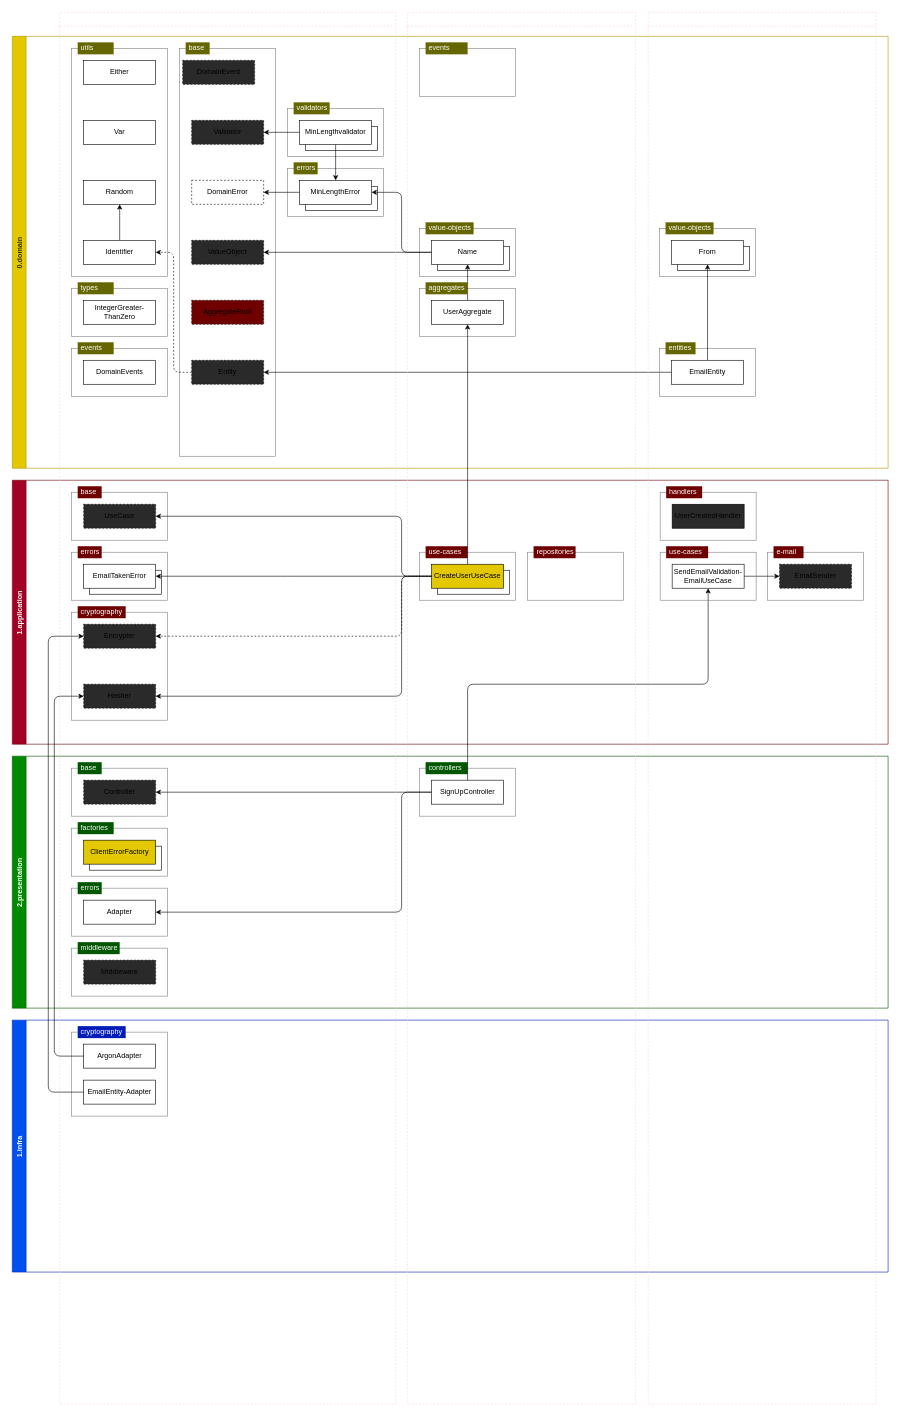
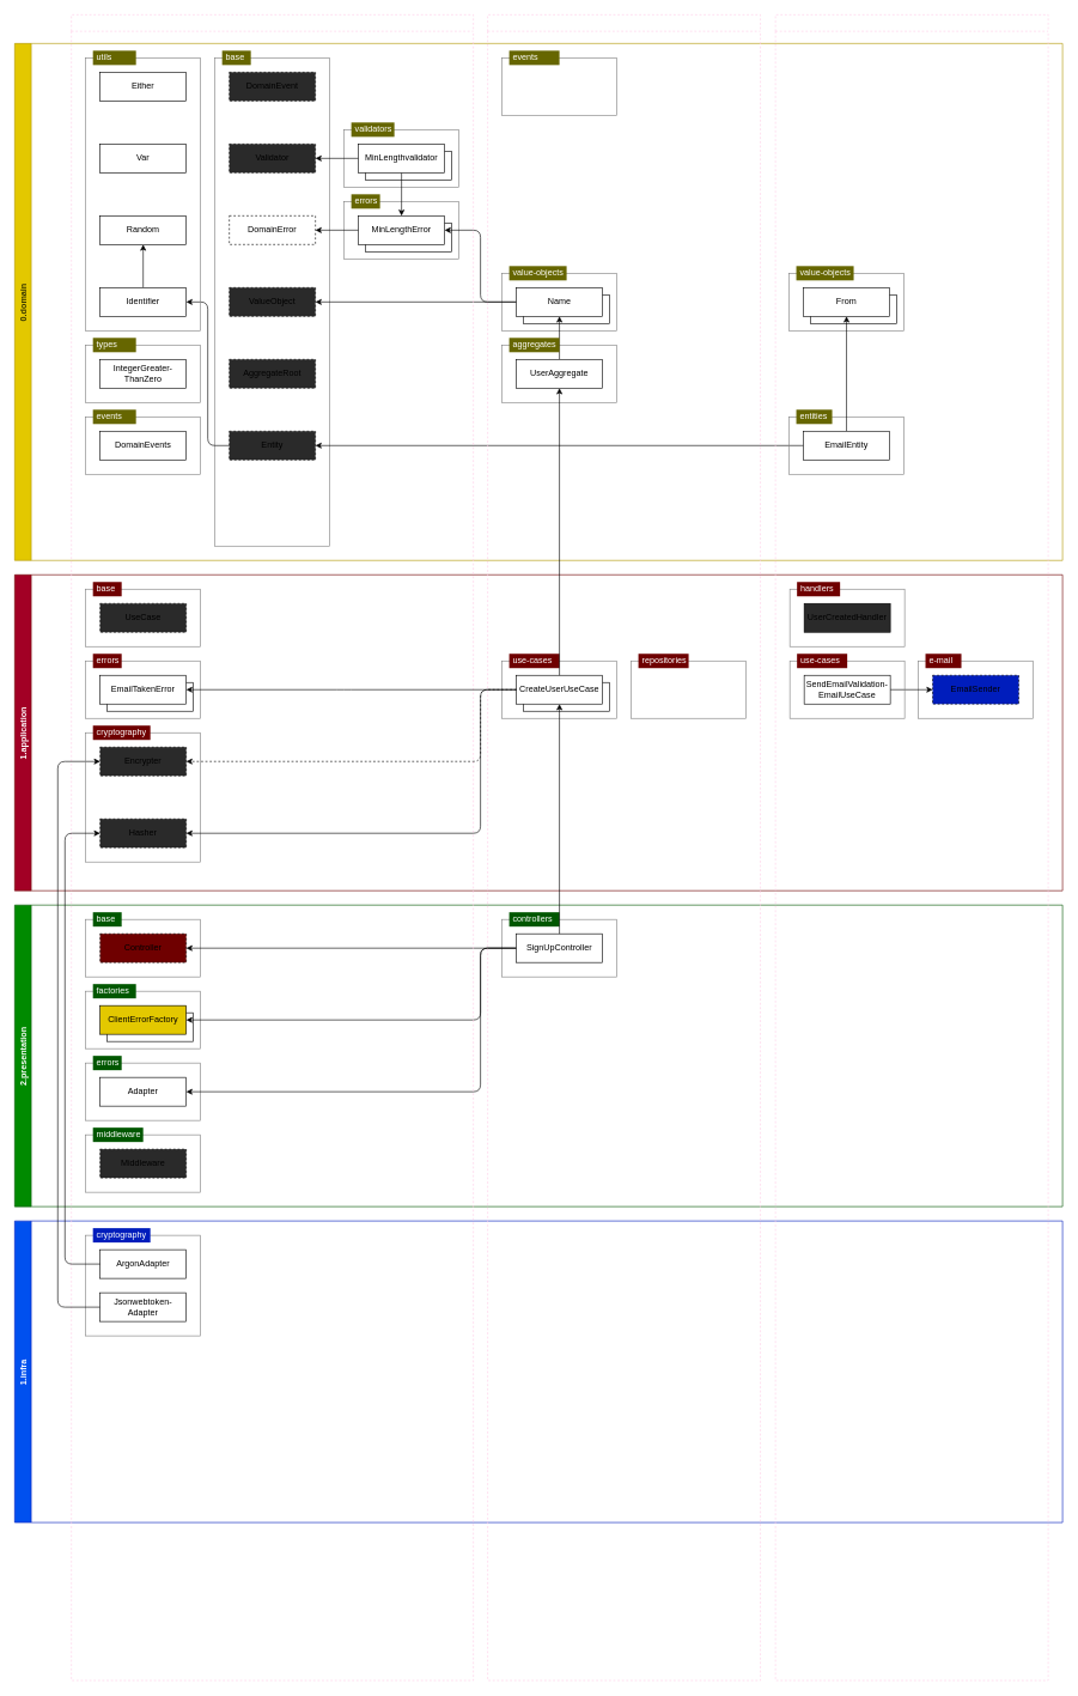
- <mxCell id="61" value="DomainEvent" style="rounded=0;whiteSpace=wrap;html=1;strokeColor=default;strokeWidth=1;fillColor=#2a2a2a;dashed=1;" parent="17" vertex="1"><mxGeometry x="284" y="40" width="120" height="40" as="geometry" /></mxCell>
+ <mxCell id="61" value="DomainEvent" style="rounded=0;whiteSpace=wrap;html=1;strokeColor=default;strokeWidth=1;fillColor=#2a2a2a;dashed=1;" parent="17" vertex="1"><mxGeometry x="299" y="40" width="120" height="40" as="geometry" /></mxCell>
- <mxCell id="25" value="AggregateRoot" style="rounded=0;whiteSpace=wrap;html=1;strokeColor=default;strokeWidth=1;fillColor=#6f0000;dashed=1;" parent="17" vertex="1"><mxGeometry x="299" y="440" width="120" height="40" as="geometry" /></mxCell>
+ <mxCell id="25" value="AggregateRoot" style="rounded=0;whiteSpace=wrap;html=1;strokeColor=default;strokeWidth=1;fillColor=#2a2a2a;dashed=1;" parent="17" vertex="1"><mxGeometry x="299" y="440" width="120" height="40" as="geometry" /></mxCell>
- <mxCell id="26" style="edgeStyle=orthogonalEdgeStyle;html=1;entryX=1;entryY=0.5;entryDx=0;entryDy=0;dashed=1;" edge="1" parent="17" source="27" target="42"><mxGeometry relative="1" as="geometry" /></mxCell>
+ <mxCell id="26" style="edgeStyle=orthogonalEdgeStyle;html=1;entryX=1;entryY=0.5;entryDx=0;entryDy=0;" edge="1" parent="17" source="27" target="42"><mxGeometry relative="1" as="geometry" /></mxCell>
- <mxCell id="11" style="edgeStyle=orthogonalEdgeStyle;html=1;entryX=1;entryY=0.5;entryDx=0;entryDy=0;" edge="1" parent="3" source="12" target="6"><mxGeometry relative="1" as="geometry"><Array as="points"><mxPoint x="649" y="160" /><mxPoint x="649" y="60" /></Array></mxGeometry></mxCell>
- <mxCell id="12" value="CreateUserUseCase" style="rounded=0;whiteSpace=wrap;html=1;fillColor=#e3c800;" vertex="1" parent="3"><mxGeometry x="699" y="140" width="120" height="40" as="geometry" /></mxCell>
+ <mxCell id="12" value="CreateUserUseCase" style="rounded=0;whiteSpace=wrap;html=1;" vertex="1" parent="3"><mxGeometry x="699" y="140" width="120" height="40" as="geometry" /></mxCell>
- <mxCell id="15" value="EmailSender" style="rounded=0;whiteSpace=wrap;html=1;dashed=1;strokeColor=default;strokeWidth=1;fillColor=#2a2a2a;" vertex="1" parent="3"><mxGeometry x="1279" y="140" width="120" height="40" as="geometry" /></mxCell>
+ <mxCell id="15" value="EmailSender" style="rounded=0;whiteSpace=wrap;html=1;dashed=1;strokeColor=default;strokeWidth=1;fillColor=#001dbc;" vertex="1" parent="3"><mxGeometry x="1279" y="140" width="120" height="40" as="geometry" /></mxCell>
- <mxCell id="93" style="edgeStyle=orthogonalEdgeStyle;jumpStyle=arc;jumpSize=12;html=1;exitX=0.5;exitY=0;exitDx=0;exitDy=0;" edge="1" parent="1" source="91" target="116"><mxGeometry relative="1" as="geometry" /></mxCell>
+ <mxCell id="93" style="edgeStyle=orthogonalEdgeStyle;jumpStyle=arc;jumpSize=12;html=1;exitX=0.5;exitY=0;exitDx=0;exitDy=0;entryX=0.5;entryY=1;entryDx=0;entryDy=0;" edge="1" parent="1" source="91" target="12"><mxGeometry relative="1" as="geometry" /></mxCell>
- <mxCell id="75" value="Controller" style="rounded=0;whiteSpace=wrap;html=1;dashed=1;strokeColor=default;strokeWidth=1;fillColor=#2a2a2a;" vertex="1" parent="73"><mxGeometry x="119" y="40" width="120" height="40" as="geometry" /></mxCell>
+ <mxCell id="75" value="Controller" style="rounded=0;whiteSpace=wrap;html=1;dashed=1;strokeColor=default;strokeWidth=1;fillColor=#6f0000;" vertex="1" parent="73"><mxGeometry x="119" y="40" width="120" height="40" as="geometry" /></mxCell>
+ <mxCell id="88" style="edgeStyle=orthogonalEdgeStyle;jumpStyle=arc;jumpSize=12;html=1;entryX=1;entryY=0.5;entryDx=0;entryDy=0;" edge="1" parent="73" source="91" target="82"><mxGeometry relative="1" as="geometry"><Array as="points"><mxPoint x="649" y="60" /><mxPoint x="649" y="160" /></Array></mxGeometry></mxCell>
- <mxCell id="101" value="EmailEntity-Adapter" style="rounded=0;whiteSpace=wrap;html=1;" vertex="1" parent="96"><mxGeometry x="40" y="1780" width="120" height="40" as="geometry" /></mxCell>
+ <mxCell id="101" value="Jsonwebtoken-Adapter" style="rounded=0;whiteSpace=wrap;html=1;" vertex="1" parent="96"><mxGeometry x="40" y="1780" width="120" height="40" as="geometry" /></mxCell>
